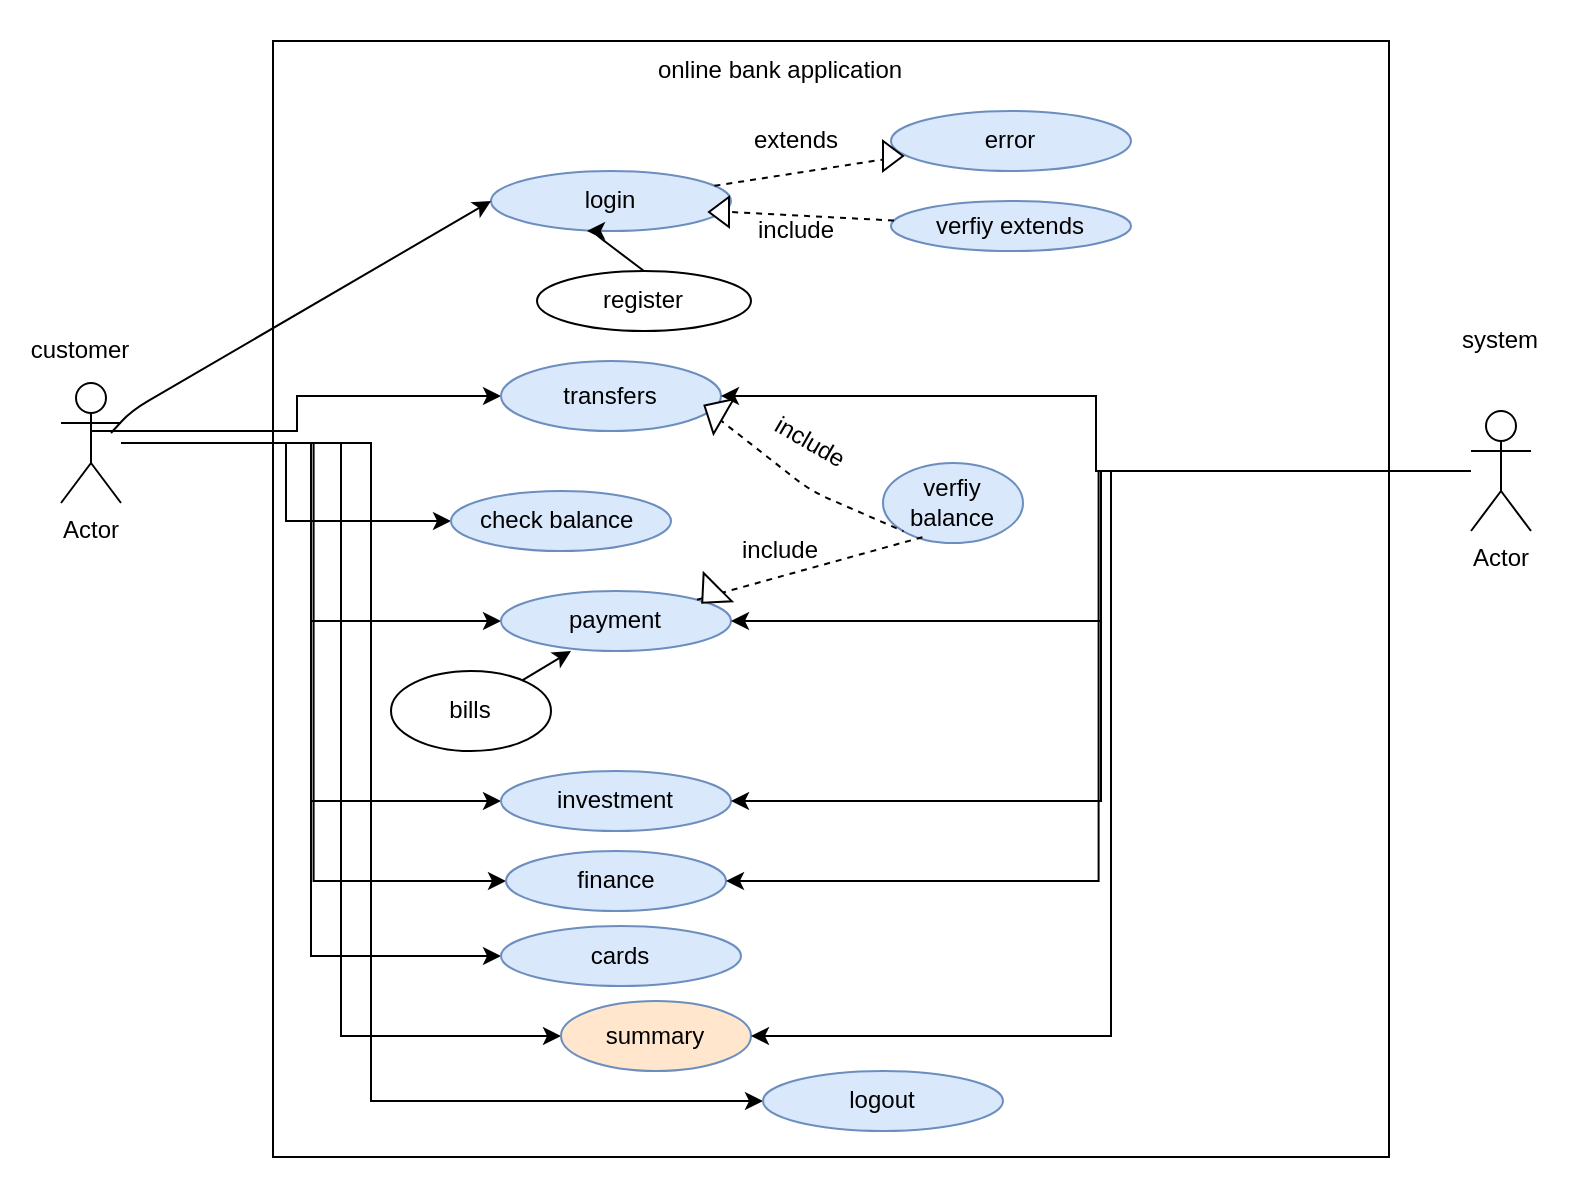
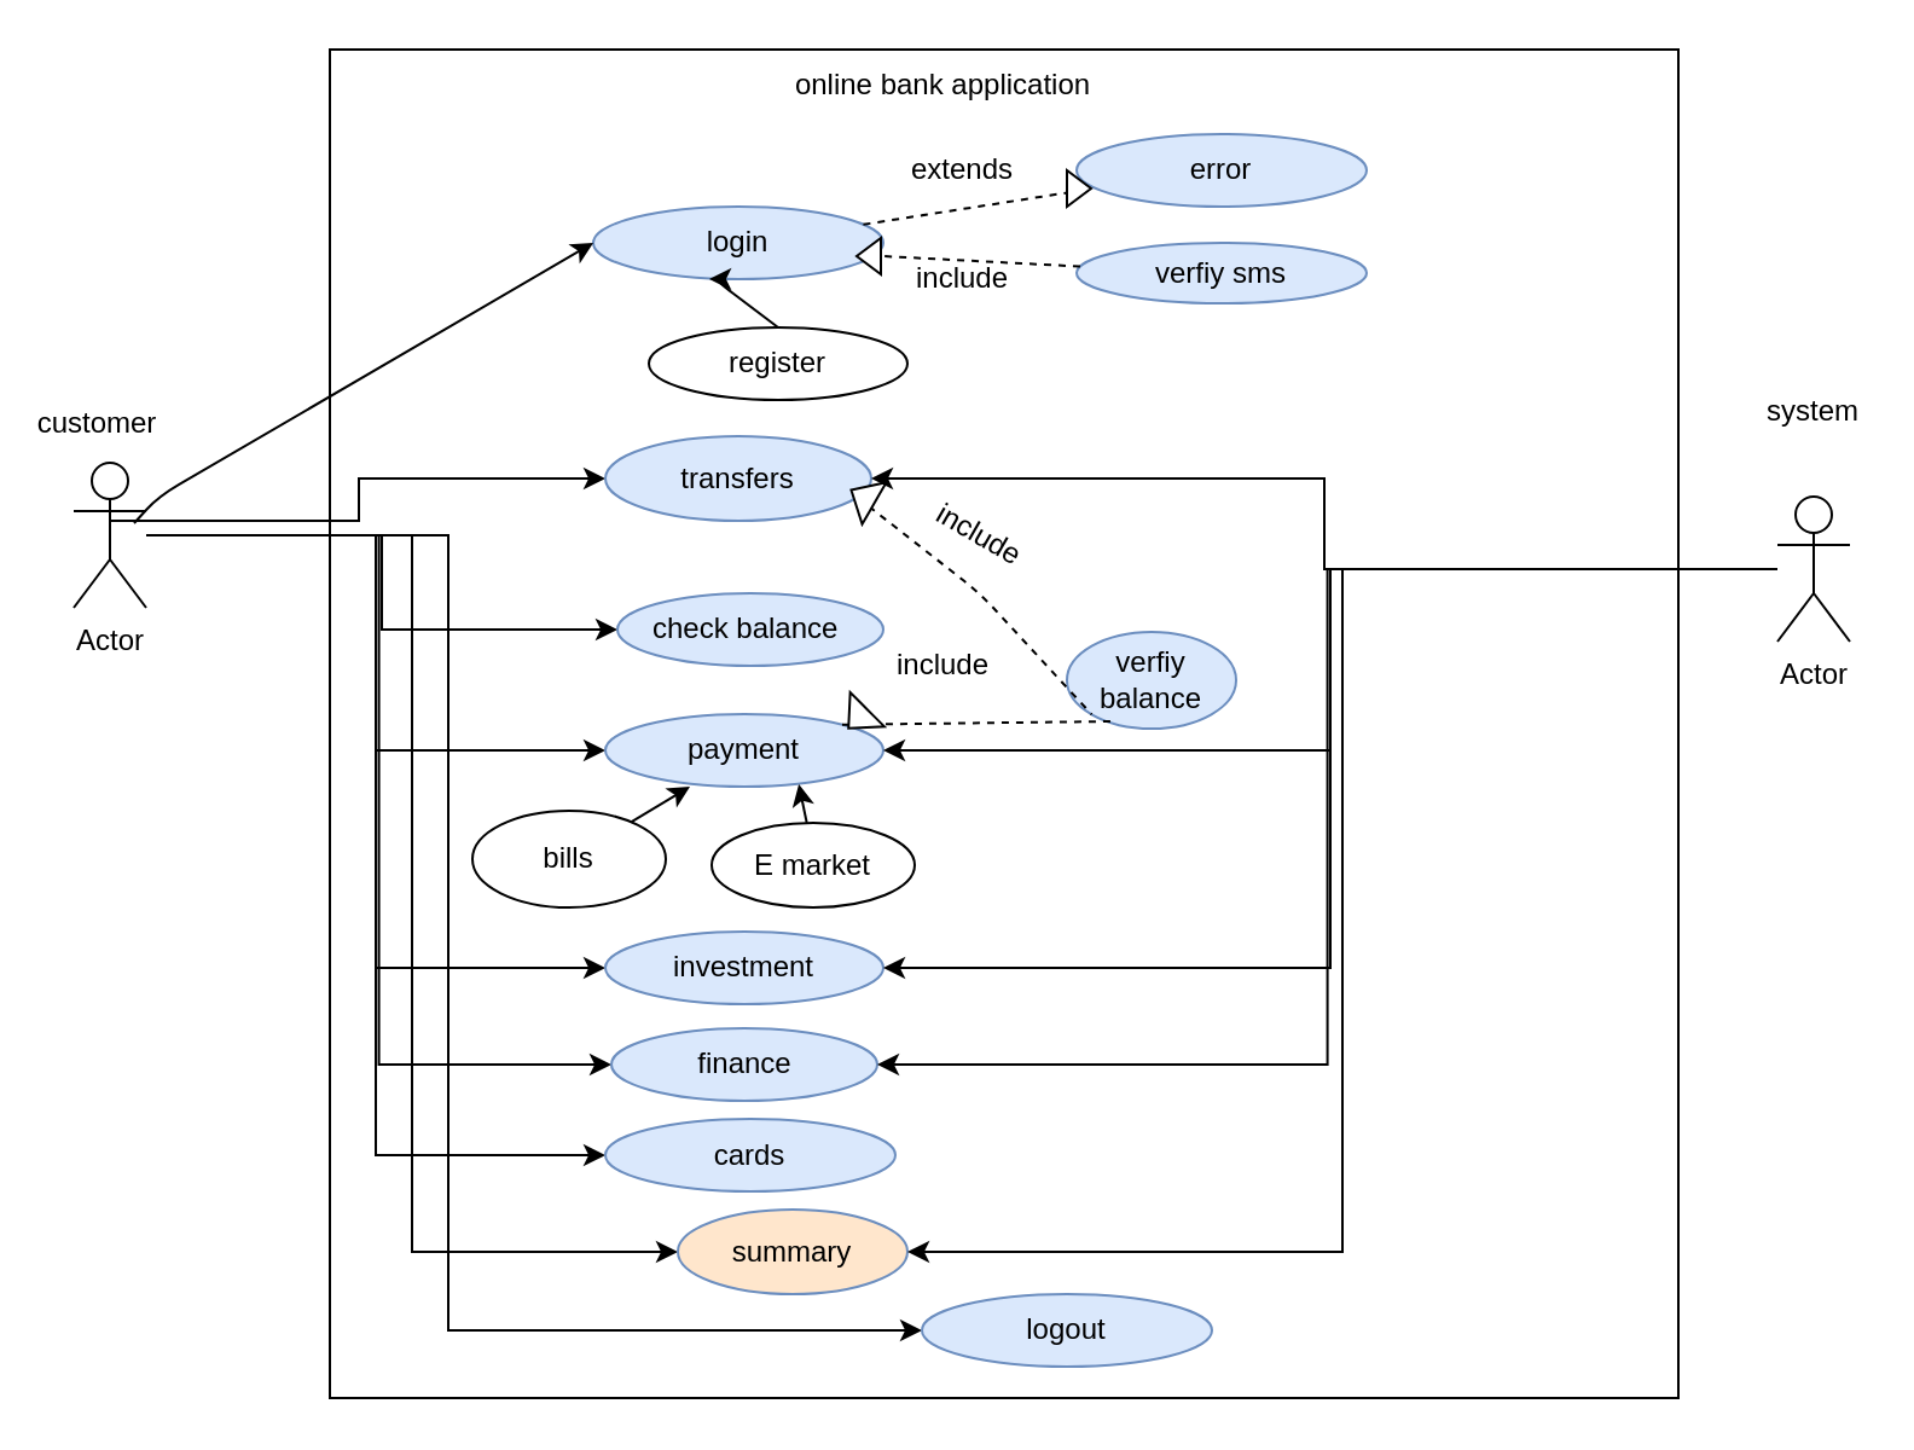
- <mxCell id="22" value="verfiy extends" style="ellipse;whiteSpace=wrap;html=1;fillColor=#dae8fc;strokeColor=#6c8ebf;" parent="1" vertex="1"><mxGeometry x="445" y="100" width="120" height="25" as="geometry" /></mxCell>
+ <mxCell id="22" value="verfiy sms" style="ellipse;whiteSpace=wrap;html=1;fillColor=#dae8fc;strokeColor=#6c8ebf;" parent="1" vertex="1"><mxGeometry x="445" y="100" width="120" height="25" as="geometry" /></mxCell>
- <mxCell id="28" value="verfiy balance" style="ellipse;whiteSpace=wrap;html=1;fillColor=#dae8fc;strokeColor=#6c8ebf;" parent="1" vertex="1"><mxGeometry x="441" y="231" width="70" height="40" as="geometry" /></mxCell>
+ <mxCell id="28" value="verfiy balance" style="ellipse;whiteSpace=wrap;html=1;fillColor=#dae8fc;strokeColor=#6c8ebf;" parent="1" vertex="1"><mxGeometry x="441" y="261" width="70" height="40" as="geometry" /></mxCell>
- <mxCell id="27" value="check balance&amp;nbsp;" style="ellipse;whiteSpace=wrap;html=1;fillColor=#dae8fc;strokeColor=#6c8ebf;" parent="1" vertex="1"><mxGeometry x="225" y="245" width="110" height="30" as="geometry" /></mxCell>
+ <mxCell id="27" value="check balance&amp;nbsp;" style="ellipse;whiteSpace=wrap;html=1;fillColor=#dae8fc;strokeColor=#6c8ebf;" parent="1" vertex="1"><mxGeometry x="255" y="245" width="110" height="30" as="geometry" /></mxCell>
+ <mxCell id="40" value="" style="endArrow=classic;html=1;entryX=0.696;entryY=0.967;entryDx=0;entryDy=0;entryPerimeter=0;" parent="1" source="39" target="32" edge="1"><mxGeometry width="50" height="50" relative="1" as="geometry"><mxPoint x="315" y="365" as="sourcePoint" /><mxPoint x="365" y="315" as="targetPoint" /></mxGeometry></mxCell>
+ <mxCell id="39" value="E market" style="ellipse;whiteSpace=wrap;html=1;" parent="1" vertex="1"><mxGeometry x="294" y="340" width="84" height="35" as="geometry" /></mxCell>
